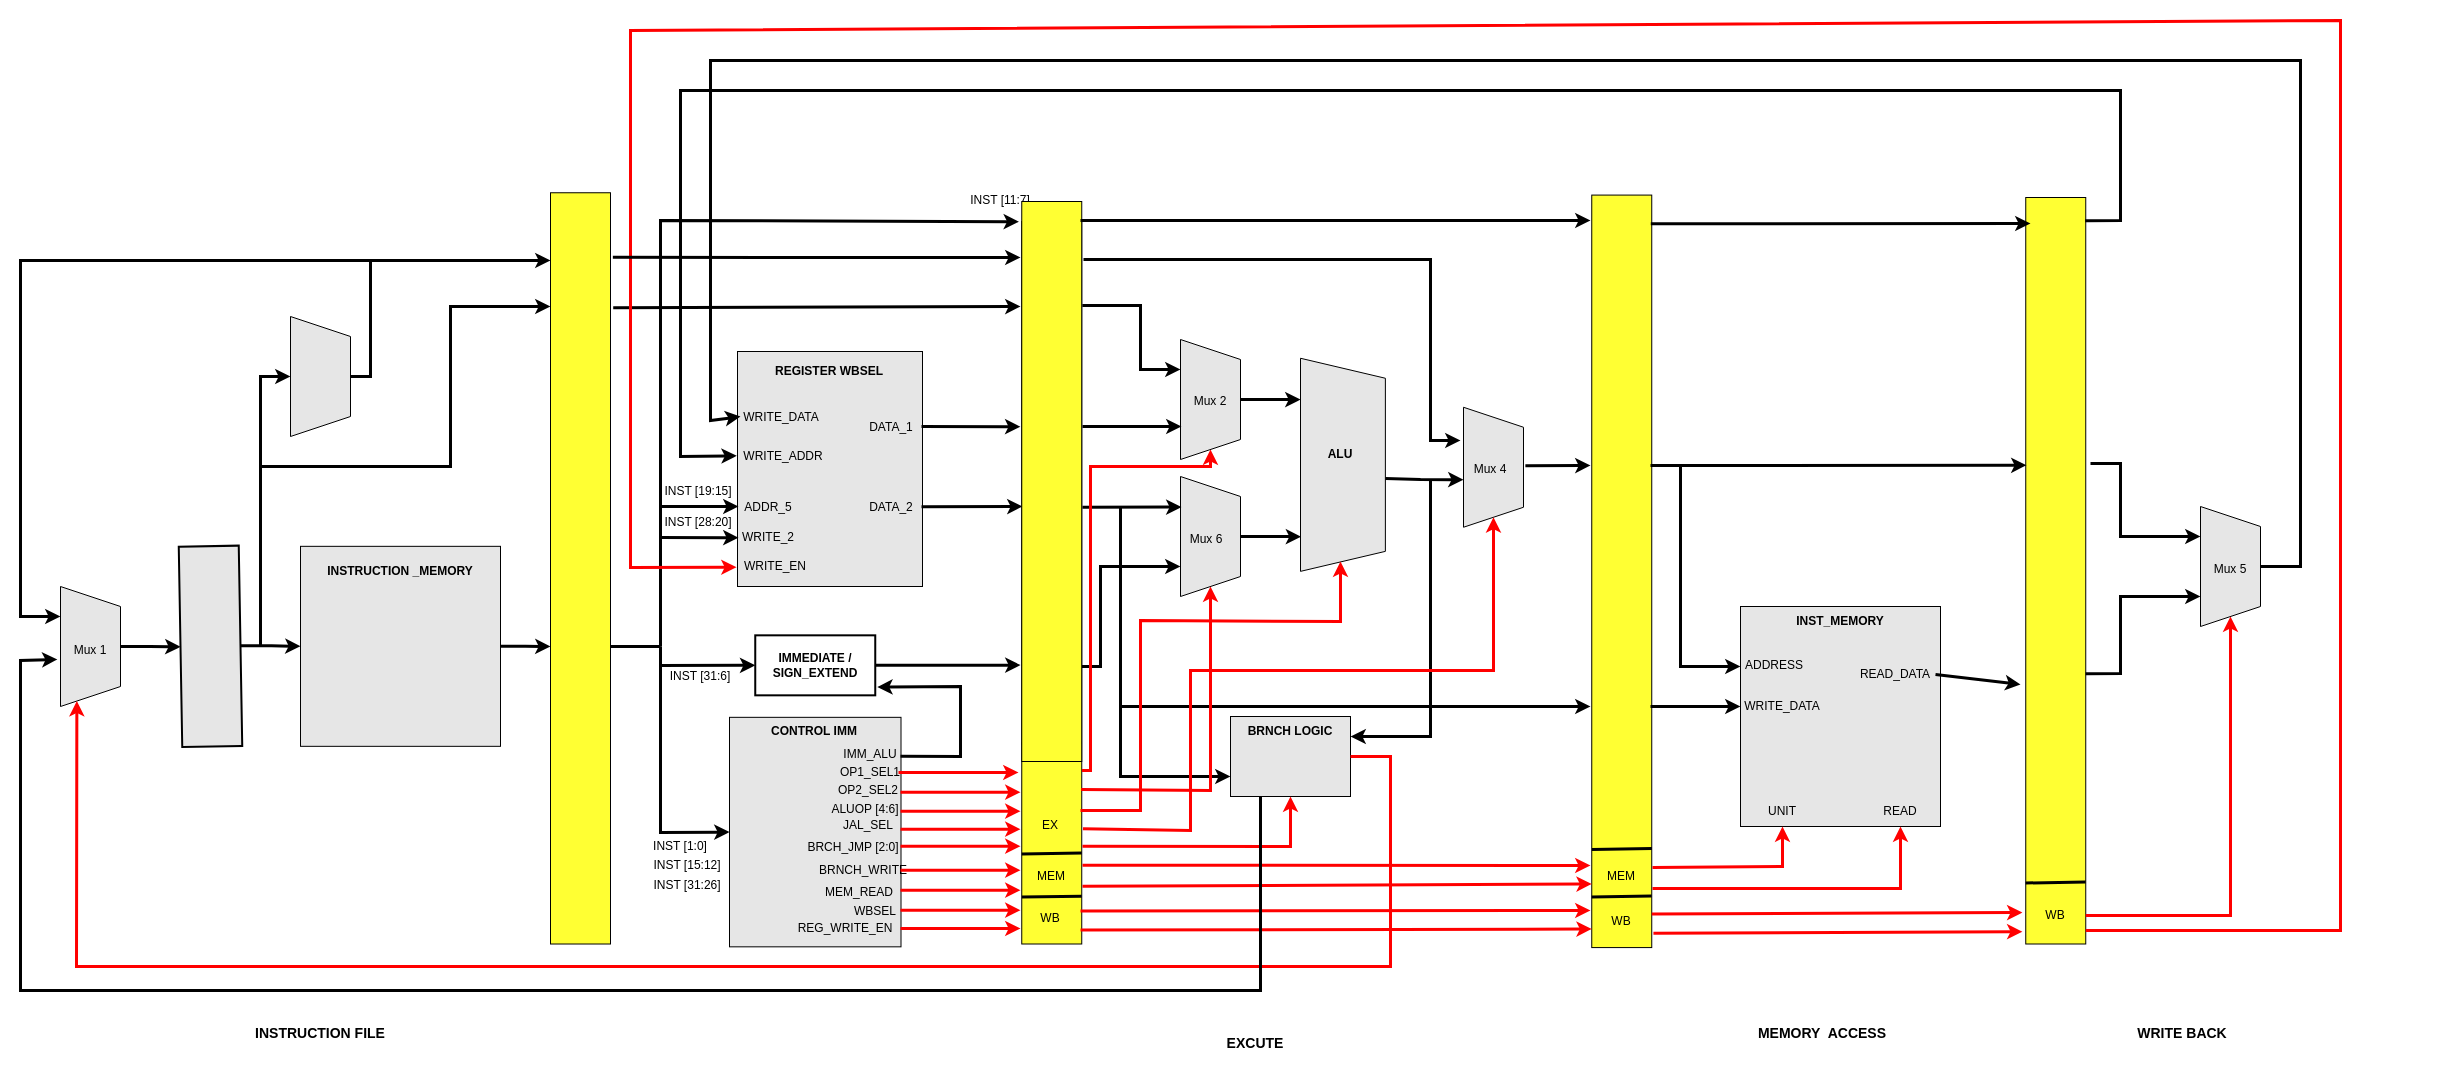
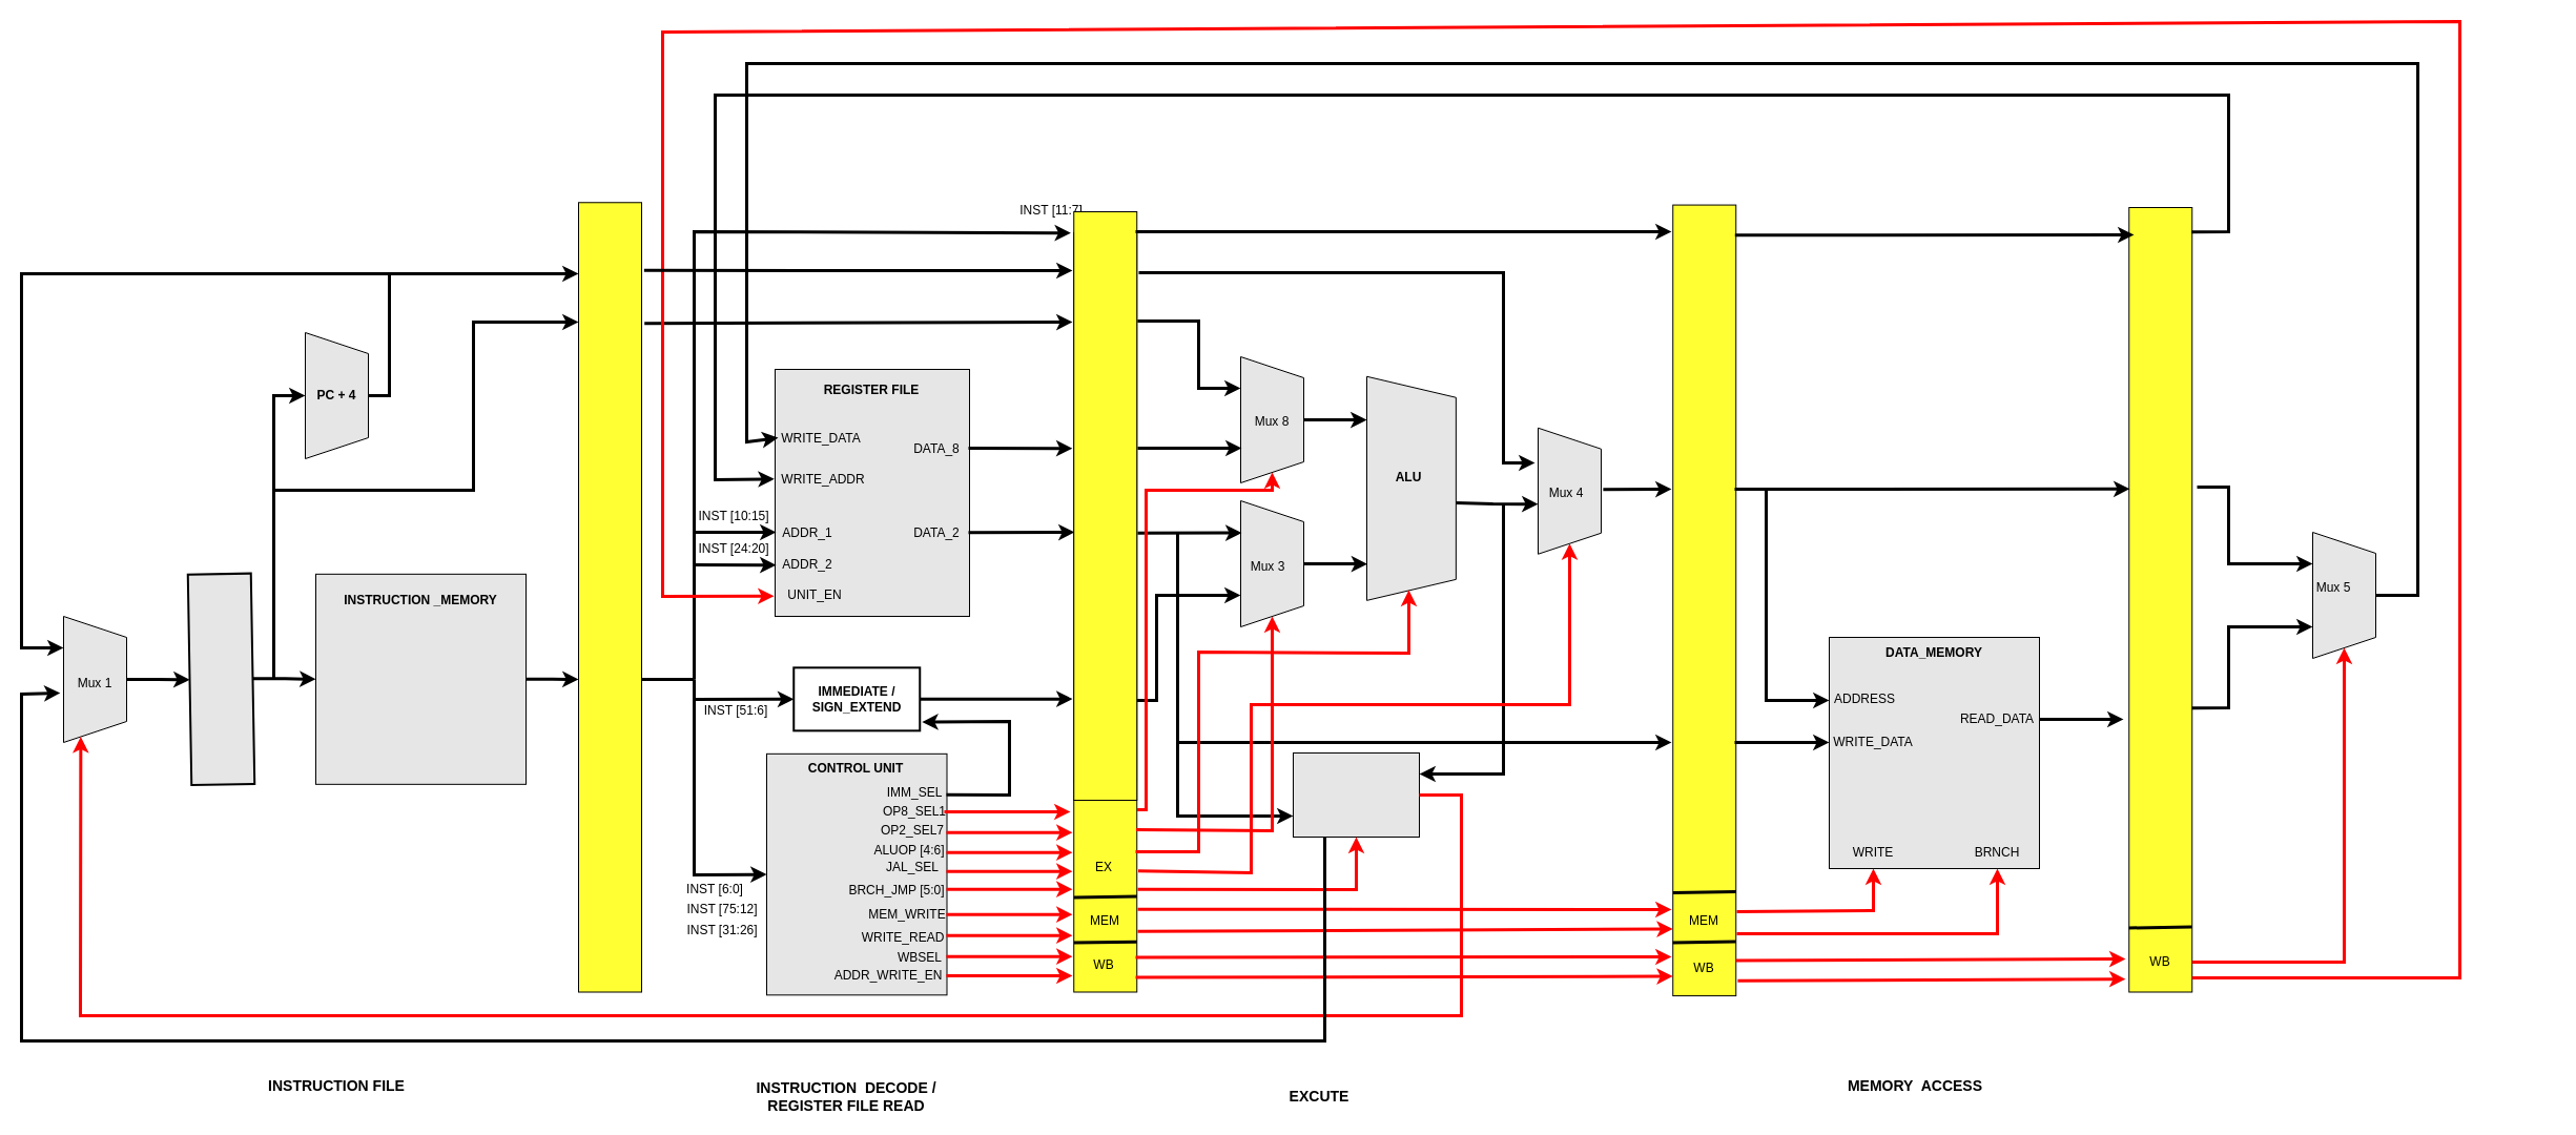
- <mxCell id="33" value="&lt;b&gt;REGISTER WBSEL&lt;/b&gt;" style="text;html=1;strokeColor=none;fillColor=none;align=center;verticalAlign=middle;whiteSpace=wrap;rounded=0;strokeWidth=3;" parent="1" vertex="1"><mxGeometry x="763.75" y="356" width="130" height="30" as="geometry" /></mxCell>
+ <mxCell id="33" value="&lt;b&gt;REGISTER FILE&lt;/b&gt;" style="text;html=1;strokeColor=none;fillColor=none;align=center;verticalAlign=middle;whiteSpace=wrap;rounded=0;strokeWidth=3;" parent="1" vertex="1"><mxGeometry x="763.75" y="356" width="130" height="30" as="geometry" /></mxCell>
+ <mxCell id="60" value="&lt;b&gt;PC + 4&lt;/b&gt;" style="text;html=1;strokeColor=none;fillColor=none;align=center;verticalAlign=middle;whiteSpace=wrap;rounded=0;strokeWidth=3;" parent="1" vertex="1"><mxGeometry x="290" y="361" width="60" height="30" as="geometry" /></mxCell>
- <mxCell id="132" value="Mux 2" style="text;html=1;strokeColor=none;fillColor=none;align=center;verticalAlign=middle;whiteSpace=wrap;rounded=0;" parent="1" vertex="1"><mxGeometry x="1180" y="386" width="60" height="30" as="geometry" /></mxCell>
+ <mxCell id="132" value="Mux 8" style="text;html=1;strokeColor=none;fillColor=none;align=center;verticalAlign=middle;whiteSpace=wrap;rounded=0;" parent="1" vertex="1"><mxGeometry x="1180" y="386" width="60" height="30" as="geometry" /></mxCell>
- <mxCell id="31" value="DATA_1" style="text;html=1;strokeColor=none;fillColor=none;align=center;verticalAlign=middle;whiteSpace=wrap;rounded=0;strokeWidth=3;" parent="1" vertex="1"><mxGeometry x="861" y="412" width="60" height="30" as="geometry" /></mxCell>
+ <mxCell id="31" value="DATA_8" style="text;html=1;strokeColor=none;fillColor=none;align=center;verticalAlign=middle;whiteSpace=wrap;rounded=0;strokeWidth=3;" parent="1" vertex="1"><mxGeometry x="861" y="412" width="60" height="30" as="geometry" /></mxCell>
- <mxCell id="88" value="INST [19:15]" style="text;html=1;strokeColor=none;fillColor=none;align=center;verticalAlign=middle;whiteSpace=wrap;rounded=0;strokeWidth=3;" parent="1" vertex="1"><mxGeometry x="658" y="476" width="80" height="30" as="geometry" /></mxCell>
+ <mxCell id="88" value="INST [10:15]" style="text;html=1;strokeColor=none;fillColor=none;align=center;verticalAlign=middle;whiteSpace=wrap;rounded=0;strokeWidth=3;" parent="1" vertex="1"><mxGeometry x="658" y="476" width="80" height="30" as="geometry" /></mxCell>
- <mxCell id="27" value="ADDR_5" style="text;html=1;strokeColor=none;fillColor=none;align=center;verticalAlign=middle;whiteSpace=wrap;rounded=0;strokeWidth=3;" parent="1" vertex="1"><mxGeometry x="738" y="492.25" width="60" height="30" as="geometry" /></mxCell>
+ <mxCell id="27" value="ADDR_1" style="text;html=1;strokeColor=none;fillColor=none;align=center;verticalAlign=middle;whiteSpace=wrap;rounded=0;strokeWidth=3;" parent="1" vertex="1"><mxGeometry x="738" y="492.25" width="60" height="30" as="geometry" /></mxCell>
- <mxCell id="87" value="INST [28:20]" style="text;html=1;strokeColor=none;fillColor=none;align=center;verticalAlign=middle;whiteSpace=wrap;rounded=0;strokeWidth=3;" parent="1" vertex="1"><mxGeometry x="658" y="506.75" width="80" height="30" as="geometry" /></mxCell>
+ <mxCell id="87" value="INST [24:20]" style="text;html=1;strokeColor=none;fillColor=none;align=center;verticalAlign=middle;whiteSpace=wrap;rounded=0;strokeWidth=3;" parent="1" vertex="1"><mxGeometry x="658" y="506.75" width="80" height="30" as="geometry" /></mxCell>
- <mxCell id="29" value="WRITE_2" style="text;html=1;strokeColor=none;fillColor=none;align=center;verticalAlign=middle;whiteSpace=wrap;rounded=0;strokeWidth=3;" parent="1" vertex="1"><mxGeometry x="738" y="522.25" width="60" height="30" as="geometry" /></mxCell>
+ <mxCell id="29" value="ADDR_2" style="text;html=1;strokeColor=none;fillColor=none;align=center;verticalAlign=middle;whiteSpace=wrap;rounded=0;strokeWidth=3;" parent="1" vertex="1"><mxGeometry x="738" y="522.25" width="60" height="30" as="geometry" /></mxCell>
- <mxCell id="133" value="Mux 6" style="text;html=1;strokeColor=none;fillColor=none;align=center;verticalAlign=middle;whiteSpace=wrap;rounded=0;" parent="1" vertex="1"><mxGeometry x="1175.89" y="523.83" width="60" height="30" as="geometry" /></mxCell>
+ <mxCell id="133" value="Mux 3" style="text;html=1;strokeColor=none;fillColor=none;align=center;verticalAlign=middle;whiteSpace=wrap;rounded=0;" parent="1" vertex="1"><mxGeometry x="1175.89" y="523.83" width="60" height="30" as="geometry" /></mxCell>
- <mxCell id="30" value="WRITE_EN" style="text;html=1;strokeColor=none;fillColor=none;align=center;verticalAlign=middle;whiteSpace=wrap;rounded=0;strokeWidth=3;" parent="1" vertex="1"><mxGeometry x="745" y="551" width="60" height="30" as="geometry" /></mxCell>
+ <mxCell id="30" value="UNIT_EN" style="text;html=1;strokeColor=none;fillColor=none;align=center;verticalAlign=middle;whiteSpace=wrap;rounded=0;strokeWidth=3;" parent="1" vertex="1"><mxGeometry x="745" y="551" width="60" height="30" as="geometry" /></mxCell>
- <mxCell id="146" value="Mux 5" style="text;html=1;strokeColor=none;fillColor=none;align=center;verticalAlign=middle;whiteSpace=wrap;rounded=0;" vertex="1" parent="1"><mxGeometry x="2200" y="554" width="60" height="30" as="geometry" /></mxCell>
+ <mxCell id="146" value="Mux 5" style="text;html=1;strokeColor=none;fillColor=none;align=center;verticalAlign=middle;whiteSpace=wrap;rounded=0;" vertex="1" parent="1"><mxGeometry x="2190" y="544" width="60" height="30" as="geometry" /></mxCell>
- <mxCell id="49" value="&lt;b&gt;INST_MEMORY&lt;/b&gt;" style="text;html=1;strokeColor=none;fillColor=none;align=center;verticalAlign=middle;whiteSpace=wrap;rounded=0;strokeWidth=3;" parent="1" vertex="1"><mxGeometry x="1780" y="606" width="120" height="30" as="geometry" /></mxCell>
+ <mxCell id="49" value="&lt;b&gt;DATA_MEMORY&lt;/b&gt;" style="text;html=1;strokeColor=none;fillColor=none;align=center;verticalAlign=middle;whiteSpace=wrap;rounded=0;strokeWidth=3;" parent="1" vertex="1"><mxGeometry x="1780" y="606" width="120" height="30" as="geometry" /></mxCell>
- <mxCell id="45" value="READ_DATA" style="text;html=1;strokeColor=none;fillColor=none;align=center;verticalAlign=middle;whiteSpace=wrap;rounded=0;strokeWidth=3;" parent="1" vertex="1"><mxGeometry x="1855" y="659" width="80" height="30" as="geometry" /></mxCell>
+ <mxCell id="45" value="READ_DATA" style="text;html=1;strokeColor=none;fillColor=none;align=center;verticalAlign=middle;whiteSpace=wrap;rounded=0;strokeWidth=3;" parent="1" vertex="1"><mxGeometry x="1860" y="669" width="80" height="30" as="geometry" /></mxCell>
- <mxCell id="86" value="INST [31:6]" style="text;html=1;strokeColor=none;fillColor=none;align=center;verticalAlign=middle;whiteSpace=wrap;rounded=0;strokeWidth=3;" parent="1" vertex="1"><mxGeometry x="660" y="661" width="80" height="30" as="geometry" /></mxCell>
+ <mxCell id="86" value="INST [51:6]" style="text;html=1;strokeColor=none;fillColor=none;align=center;verticalAlign=middle;whiteSpace=wrap;rounded=0;strokeWidth=3;" parent="1" vertex="1"><mxGeometry x="660" y="661" width="80" height="30" as="geometry" /></mxCell>
- <mxCell id="57" value="&lt;b&gt;BRNCH LOGIC&lt;/b&gt;" style="text;html=1;strokeColor=none;fillColor=none;align=center;verticalAlign=middle;whiteSpace=wrap;rounded=0;strokeWidth=3;" parent="1" vertex="1"><mxGeometry x="1235" y="715.83" width="110" height="30" as="geometry" /></mxCell>
- <mxCell id="43" value="&lt;b&gt;CONTROL IMM&lt;/b&gt;" style="text;html=1;strokeColor=none;fillColor=none;align=center;verticalAlign=middle;whiteSpace=wrap;rounded=0;strokeWidth=3;" parent="1" vertex="1"><mxGeometry x="729" y="715.83" width="170" height="30" as="geometry" /></mxCell>
+ <mxCell id="43" value="&lt;b&gt;CONTROL UNIT&lt;/b&gt;" style="text;html=1;strokeColor=none;fillColor=none;align=center;verticalAlign=middle;whiteSpace=wrap;rounded=0;strokeWidth=3;" parent="1" vertex="1"><mxGeometry x="729" y="715.83" width="170" height="30" as="geometry" /></mxCell>
- <mxCell id="34" value="IMM_ALU" style="text;html=1;strokeColor=none;fillColor=none;align=center;verticalAlign=middle;whiteSpace=wrap;rounded=0;strokeWidth=3;" parent="1" vertex="1"><mxGeometry x="840" y="739" width="60" height="30" as="geometry" /></mxCell>
+ <mxCell id="34" value="IMM_SEL" style="text;html=1;strokeColor=none;fillColor=none;align=center;verticalAlign=middle;whiteSpace=wrap;rounded=0;strokeWidth=3;" parent="1" vertex="1"><mxGeometry x="840" y="739" width="60" height="30" as="geometry" /></mxCell>
- <mxCell id="35" value="OP1_SEL1" style="text;html=1;strokeColor=none;fillColor=none;align=center;verticalAlign=middle;whiteSpace=wrap;rounded=0;strokeWidth=3;" parent="1" vertex="1"><mxGeometry x="840" y="757" width="60" height="30" as="geometry" /></mxCell>
+ <mxCell id="35" value="OP8_SEL1" style="text;html=1;strokeColor=none;fillColor=none;align=center;verticalAlign=middle;whiteSpace=wrap;rounded=0;strokeWidth=3;" parent="1" vertex="1"><mxGeometry x="840" y="757" width="60" height="30" as="geometry" /></mxCell>
- <mxCell id="36" value="OP2_SEL2" style="text;html=1;strokeColor=none;fillColor=none;align=center;verticalAlign=middle;whiteSpace=wrap;rounded=0;strokeWidth=3;" parent="1" vertex="1"><mxGeometry x="838" y="775" width="60" height="30" as="geometry" /></mxCell>
+ <mxCell id="36" value="OP2_SEL7" style="text;html=1;strokeColor=none;fillColor=none;align=center;verticalAlign=middle;whiteSpace=wrap;rounded=0;strokeWidth=3;" parent="1" vertex="1"><mxGeometry x="838" y="775" width="60" height="30" as="geometry" /></mxCell>
- <mxCell id="46" value="UNIT" style="text;html=1;strokeColor=none;fillColor=none;align=center;verticalAlign=middle;whiteSpace=wrap;rounded=0;strokeWidth=3;" parent="1" vertex="1"><mxGeometry x="1752" y="796" width="60" height="30" as="geometry" /></mxCell>
+ <mxCell id="46" value="WRITE" style="text;html=1;strokeColor=none;fillColor=none;align=center;verticalAlign=middle;whiteSpace=wrap;rounded=0;strokeWidth=3;" parent="1" vertex="1"><mxGeometry x="1752" y="796" width="60" height="30" as="geometry" /></mxCell>
- <mxCell id="47" value="READ" style="text;html=1;strokeColor=none;fillColor=none;align=center;verticalAlign=middle;whiteSpace=wrap;rounded=0;strokeWidth=3;" parent="1" vertex="1"><mxGeometry x="1870" y="796" width="60" height="30" as="geometry" /></mxCell>
+ <mxCell id="47" value="BRNCH" style="text;html=1;strokeColor=none;fillColor=none;align=center;verticalAlign=middle;whiteSpace=wrap;rounded=0;strokeWidth=3;" parent="1" vertex="1"><mxGeometry x="1870" y="796" width="60" height="30" as="geometry" /></mxCell>
- <mxCell id="82" value="INST [1:0]" style="text;html=1;strokeColor=none;fillColor=none;align=center;verticalAlign=middle;whiteSpace=wrap;rounded=0;strokeWidth=3;" parent="1" vertex="1"><mxGeometry x="650" y="831" width="60" height="30" as="geometry" /></mxCell>
+ <mxCell id="82" value="INST [6:0]" style="text;html=1;strokeColor=none;fillColor=none;align=center;verticalAlign=middle;whiteSpace=wrap;rounded=0;strokeWidth=3;" parent="1" vertex="1"><mxGeometry x="650" y="831" width="60" height="30" as="geometry" /></mxCell>
- <mxCell id="38" value="BRCH_JMP [2:0]" style="text;html=1;strokeColor=none;fillColor=none;align=center;verticalAlign=middle;whiteSpace=wrap;rounded=0;strokeWidth=3;" parent="1" vertex="1"><mxGeometry x="798" y="832" width="110" height="30" as="geometry" /></mxCell>
+ <mxCell id="38" value="BRCH_JMP [5:0]" style="text;html=1;strokeColor=none;fillColor=none;align=center;verticalAlign=middle;whiteSpace=wrap;rounded=0;strokeWidth=3;" parent="1" vertex="1"><mxGeometry x="798" y="832" width="110" height="30" as="geometry" /></mxCell>
- <mxCell id="84" value="INST [15:12]" style="text;html=1;strokeColor=none;fillColor=none;align=center;verticalAlign=middle;whiteSpace=wrap;rounded=0;strokeWidth=3;" parent="1" vertex="1"><mxGeometry x="647" y="850" width="80" height="30" as="geometry" /></mxCell>
+ <mxCell id="84" value="INST [75:12]" style="text;html=1;strokeColor=none;fillColor=none;align=center;verticalAlign=middle;whiteSpace=wrap;rounded=0;strokeWidth=3;" parent="1" vertex="1"><mxGeometry x="647" y="850" width="80" height="30" as="geometry" /></mxCell>
- <mxCell id="39" value="BRNCH_WRITE" style="text;html=1;strokeColor=none;fillColor=none;align=center;verticalAlign=middle;whiteSpace=wrap;rounded=0;strokeWidth=3;" parent="1" vertex="1"><mxGeometry x="818" y="855" width="90" height="30" as="geometry" /></mxCell>
+ <mxCell id="39" value="MEM_WRITE" style="text;html=1;strokeColor=none;fillColor=none;align=center;verticalAlign=middle;whiteSpace=wrap;rounded=0;strokeWidth=3;" parent="1" vertex="1"><mxGeometry x="818" y="855" width="90" height="30" as="geometry" /></mxCell>
- <mxCell id="40" value="MEM_READ" style="text;html=1;strokeColor=none;fillColor=none;align=center;verticalAlign=middle;whiteSpace=wrap;rounded=0;strokeWidth=3;" parent="1" vertex="1"><mxGeometry x="818" y="877" width="82" height="30" as="geometry" /></mxCell>
+ <mxCell id="40" value="WRITE_READ" style="text;html=1;strokeColor=none;fillColor=none;align=center;verticalAlign=middle;whiteSpace=wrap;rounded=0;strokeWidth=3;" parent="1" vertex="1"><mxGeometry x="818" y="877" width="82" height="30" as="geometry" /></mxCell>
- <mxCell id="41" value="REG_WRITE_EN" style="text;html=1;strokeColor=none;fillColor=none;align=center;verticalAlign=middle;whiteSpace=wrap;rounded=0;strokeWidth=3;" parent="1" vertex="1"><mxGeometry x="790" y="913" width="110" height="30" as="geometry" /></mxCell>
+ <mxCell id="41" value="ADDR_WRITE_EN" style="text;html=1;strokeColor=none;fillColor=none;align=center;verticalAlign=middle;whiteSpace=wrap;rounded=0;strokeWidth=3;" parent="1" vertex="1"><mxGeometry x="790" y="913" width="110" height="30" as="geometry" /></mxCell>
- <mxCell id="115" value="&lt;b&gt;&lt;font style=&quot;font-size: 14px;&quot;&gt;WRITE BACK&lt;/font&gt;&lt;/b&gt;" style="text;html=1;strokeColor=none;fillColor=none;align=center;verticalAlign=middle;whiteSpace=wrap;rounded=0;strokeWidth=3;" parent="1" vertex="1"><mxGeometry x="2077.08" y="1018" width="209.83" height="30" as="geometry" /></mxCell>
+ <mxCell id="113" value="&lt;b&gt;&lt;font style=&quot;font-size: 14px;&quot;&gt;INSTRUCTION&amp;nbsp; DECODE /&lt;br&gt;REGISTER FILE READ&lt;/font&gt;&lt;/b&gt;" style="text;html=1;strokeColor=none;fillColor=none;align=center;verticalAlign=middle;whiteSpace=wrap;rounded=0;strokeWidth=3;" parent="1" vertex="1"><mxGeometry x="700.17" y="1028" width="209.83" height="30" as="geometry" /></mxCell>
